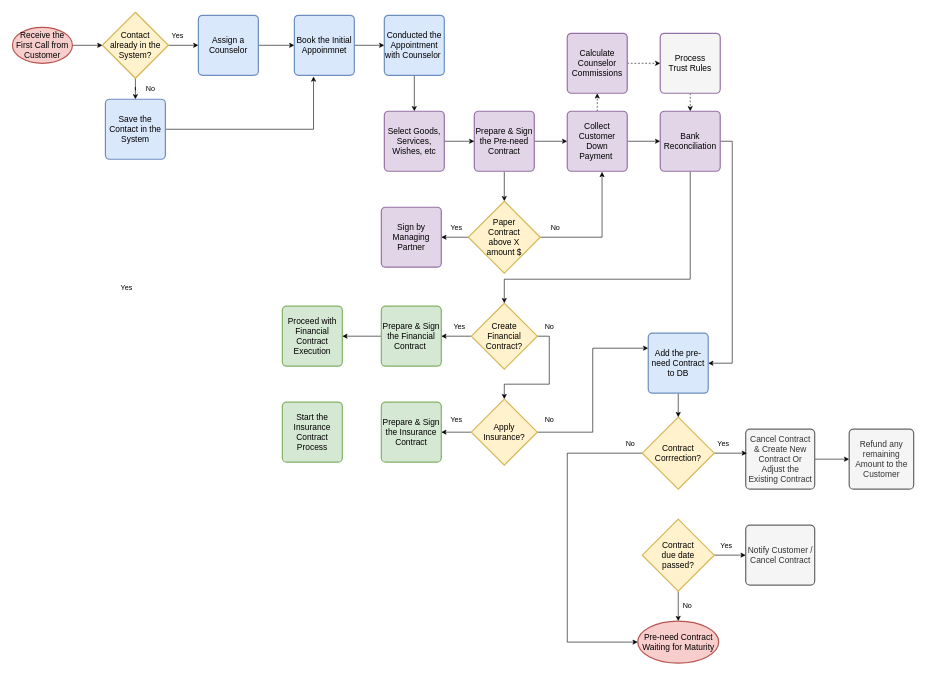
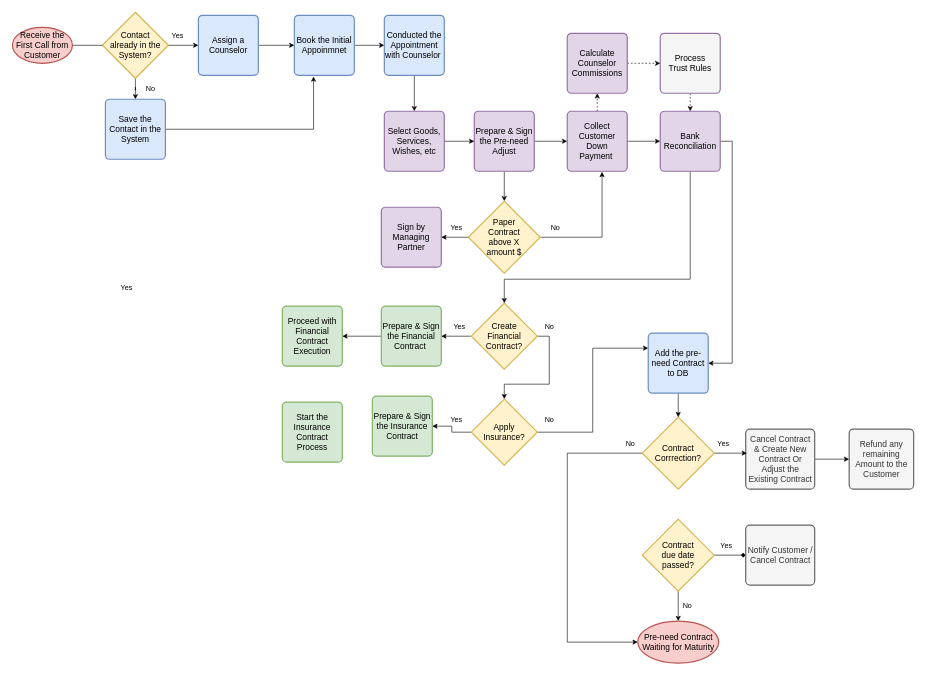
- <mxCell id="41" style="edgeStyle=orthogonalEdgeStyle;rounded=0;orthogonalLoop=1;jettySize=auto;html=1;exitX=1;exitY=0.5;exitDx=0;exitDy=0;exitPerimeter=0;entryX=0;entryY=0.5;entryDx=0;entryDy=0;entryPerimeter=0;" parent="1" source="42" target="4" edge="1"><mxGeometry relative="1" as="geometry" /></mxCell>
+ <mxCell id="41" style="edgeStyle=orthogonalEdgeStyle;rounded=0;orthogonalLoop=1;jettySize=auto;html=1;exitX=1;exitY=0.5;exitDx=0;exitDy=0;exitPerimeter=0;entryX=0;entryY=0.5;entryDx=0;entryDy=0;entryPerimeter=0;endArrow=none;" parent="1" source="42" target="4" edge="1"><mxGeometry relative="1" as="geometry" /></mxCell>
- <mxCell id="15" value="&lt;font style=&quot;font-size: 14px;&quot;&gt;Prepare &amp;amp; Sign the Pre-need Contract&lt;/font&gt;" style="rounded=1;whiteSpace=wrap;html=1;absoluteArcSize=1;arcSize=14;strokeWidth=2;fillColor=#e1d5e7;strokeColor=#9673a6;" parent="1" vertex="1"><mxGeometry x="790" y="185" width="100" height="100" as="geometry" /></mxCell>
+ <mxCell id="15" value="&lt;font style=&quot;font-size: 14px;&quot;&gt;Prepare &amp;amp; Sign the Pre-need Adjust&lt;/font&gt;" style="rounded=1;whiteSpace=wrap;html=1;absoluteArcSize=1;arcSize=14;strokeWidth=2;fillColor=#e1d5e7;strokeColor=#9673a6;" parent="1" vertex="1"><mxGeometry x="790" y="185" width="100" height="100" as="geometry" /></mxCell>
- <mxCell id="23" value="&lt;font style=&quot;font-size: 14px;&quot;&gt;Prepare &amp;amp; Sign the Insurance Contract&lt;/font&gt;" style="rounded=1;whiteSpace=wrap;html=1;absoluteArcSize=1;arcSize=14;strokeWidth=2;fillColor=#d5e8d4;strokeColor=#82b366;" parent="1" vertex="1"><mxGeometry x="635" y="670" width="100" height="100" as="geometry" /></mxCell>
+ <mxCell id="23" value="&lt;font style=&quot;font-size: 14px;&quot;&gt;Prepare &amp;amp; Sign the Insurance Contract&lt;/font&gt;" style="rounded=1;whiteSpace=wrap;html=1;absoluteArcSize=1;arcSize=14;strokeWidth=2;fillColor=#d5e8d4;strokeColor=#82b366;" parent="1" vertex="1"><mxGeometry x="620" y="660" width="100" height="100" as="geometry" /></mxCell>
- <mxCell id="59" style="edgeStyle=orthogonalEdgeStyle;rounded=0;orthogonalLoop=1;jettySize=auto;html=1;exitX=1;exitY=0.5;exitDx=0;exitDy=0;exitPerimeter=0;entryX=0;entryY=0.5;entryDx=0;entryDy=0;" parent="1" source="61" target="62" edge="1"><mxGeometry relative="1" as="geometry" /></mxCell>
+ <mxCell id="59" style="edgeStyle=orthogonalEdgeStyle;rounded=0;orthogonalLoop=1;jettySize=auto;html=1;exitX=1;exitY=0.5;exitDx=0;exitDy=0;exitPerimeter=0;entryX=0;entryY=0.5;entryDx=0;entryDy=0;endArrow=diamond;" parent="1" source="61" target="62" edge="1"><mxGeometry relative="1" as="geometry" /></mxCell>
